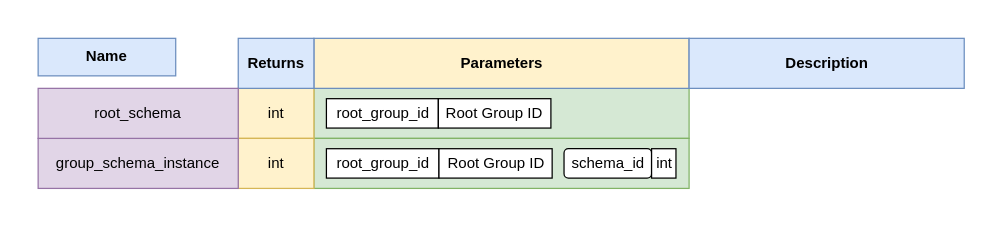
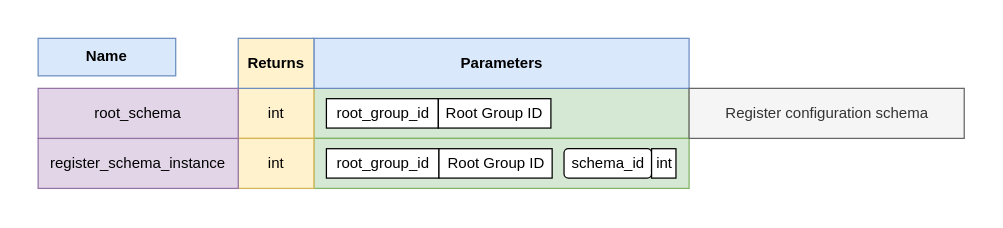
- <mxCell id="14" value="&lt;b&gt;Returns&lt;/b&gt;" style="rounded=0;whiteSpace=wrap;html=1;align=center;fillColor=#dae8fc;strokeColor=#6c8ebf;" parent="1" vertex="1"><mxGeometry x="190" y="30" width="60.5" height="40" as="geometry" /></mxCell>
+ <mxCell id="14" value="&lt;b&gt;Returns&lt;/b&gt;" style="rounded=0;whiteSpace=wrap;html=1;align=center;fillColor=#fff2cc;strokeColor=#6c8ebf;" parent="1" vertex="1"><mxGeometry x="190" y="30" width="60.5" height="40" as="geometry" /></mxCell>
- <mxCell id="13" value="&lt;b&gt;Parameters&lt;/b&gt;" style="rounded=0;whiteSpace=wrap;html=1;align=center;fillColor=#fff2cc;strokeColor=#6c8ebf;" parent="1" vertex="1"><mxGeometry x="250.5" y="30" width="300" height="40" as="geometry" /></mxCell>
+ <mxCell id="13" value="&lt;b&gt;Parameters&lt;/b&gt;" style="rounded=0;whiteSpace=wrap;html=1;align=center;fillColor=#dae8fc;strokeColor=#6c8ebf;" parent="1" vertex="1"><mxGeometry x="250.5" y="30" width="300" height="40" as="geometry" /></mxCell>
- <mxCell id="18" value="&lt;b&gt;Description&lt;/b&gt;" style="rounded=0;whiteSpace=wrap;html=1;align=center;fillColor=#dae8fc;strokeColor=#6c8ebf;" parent="1" vertex="1"><mxGeometry x="550.5" y="30" width="220" height="40" as="geometry" /></mxCell>
+ <mxCell id="17" value="Register configuration schema" style="rounded=0;whiteSpace=wrap;html=1;fillColor=#f5f5f5;strokeColor=#666666;fontColor=#333333;" parent="1" vertex="1"><mxGeometry x="550.5" y="70" width="220" height="40" as="geometry" /></mxCell>
- <mxCell id="15" value="group_schema_instance" style="rounded=0;whiteSpace=wrap;html=1;fillColor=#e1d5e7;strokeColor=#9673a6;" parent="1" vertex="1"><mxGeometry x="30" y="110" width="160" height="40" as="geometry" /></mxCell>
+ <mxCell id="15" value="register_schema_instance" style="rounded=0;whiteSpace=wrap;html=1;fillColor=#e1d5e7;strokeColor=#9673a6;" parent="1" vertex="1"><mxGeometry x="30" y="110" width="160" height="40" as="geometry" /></mxCell>
